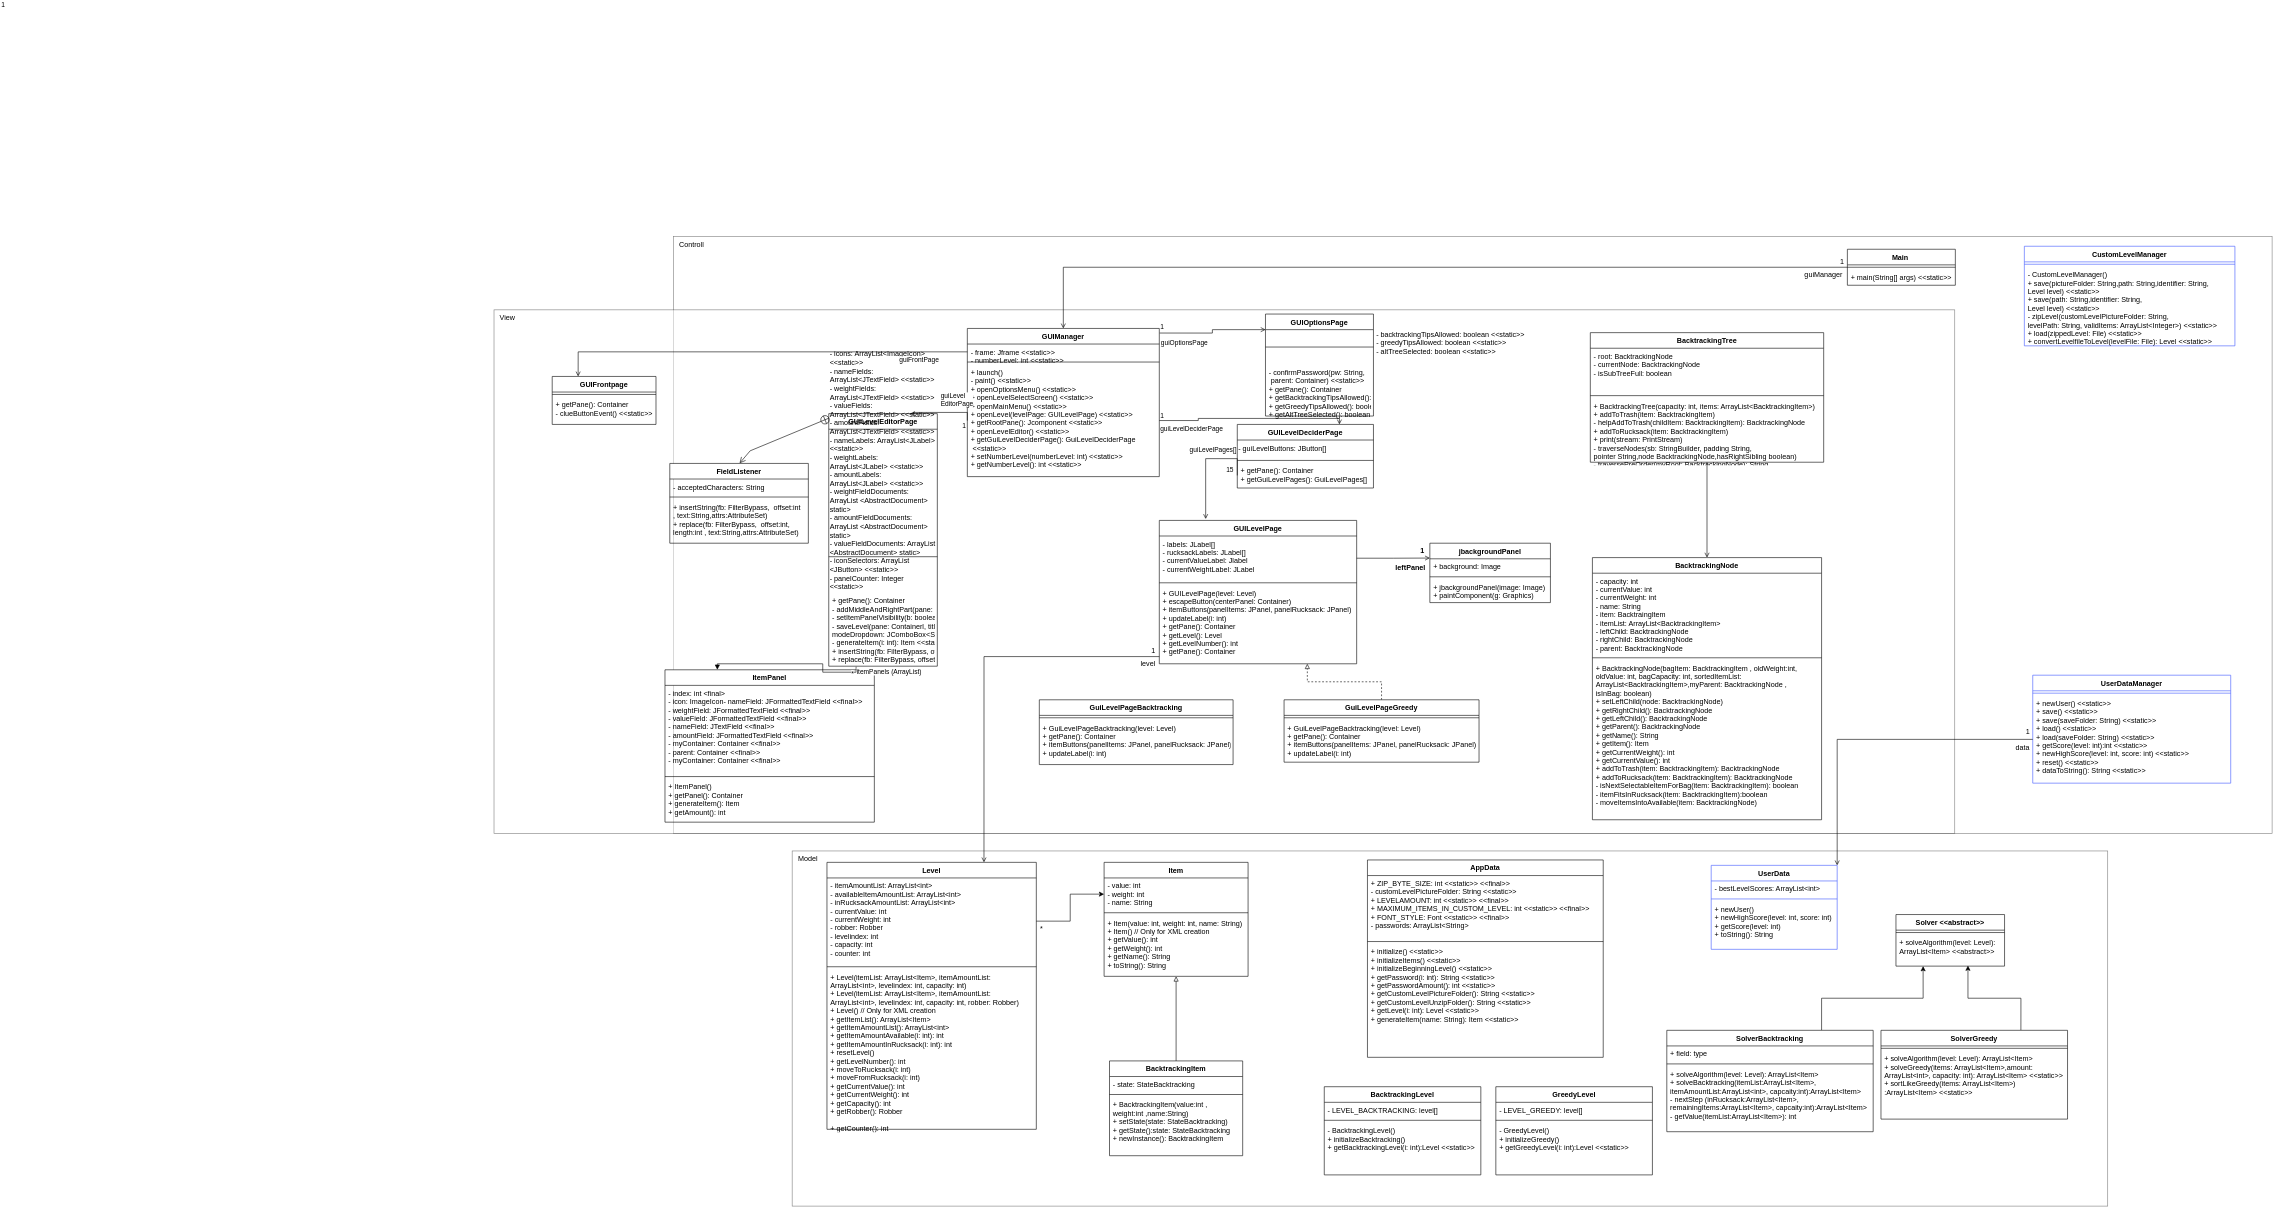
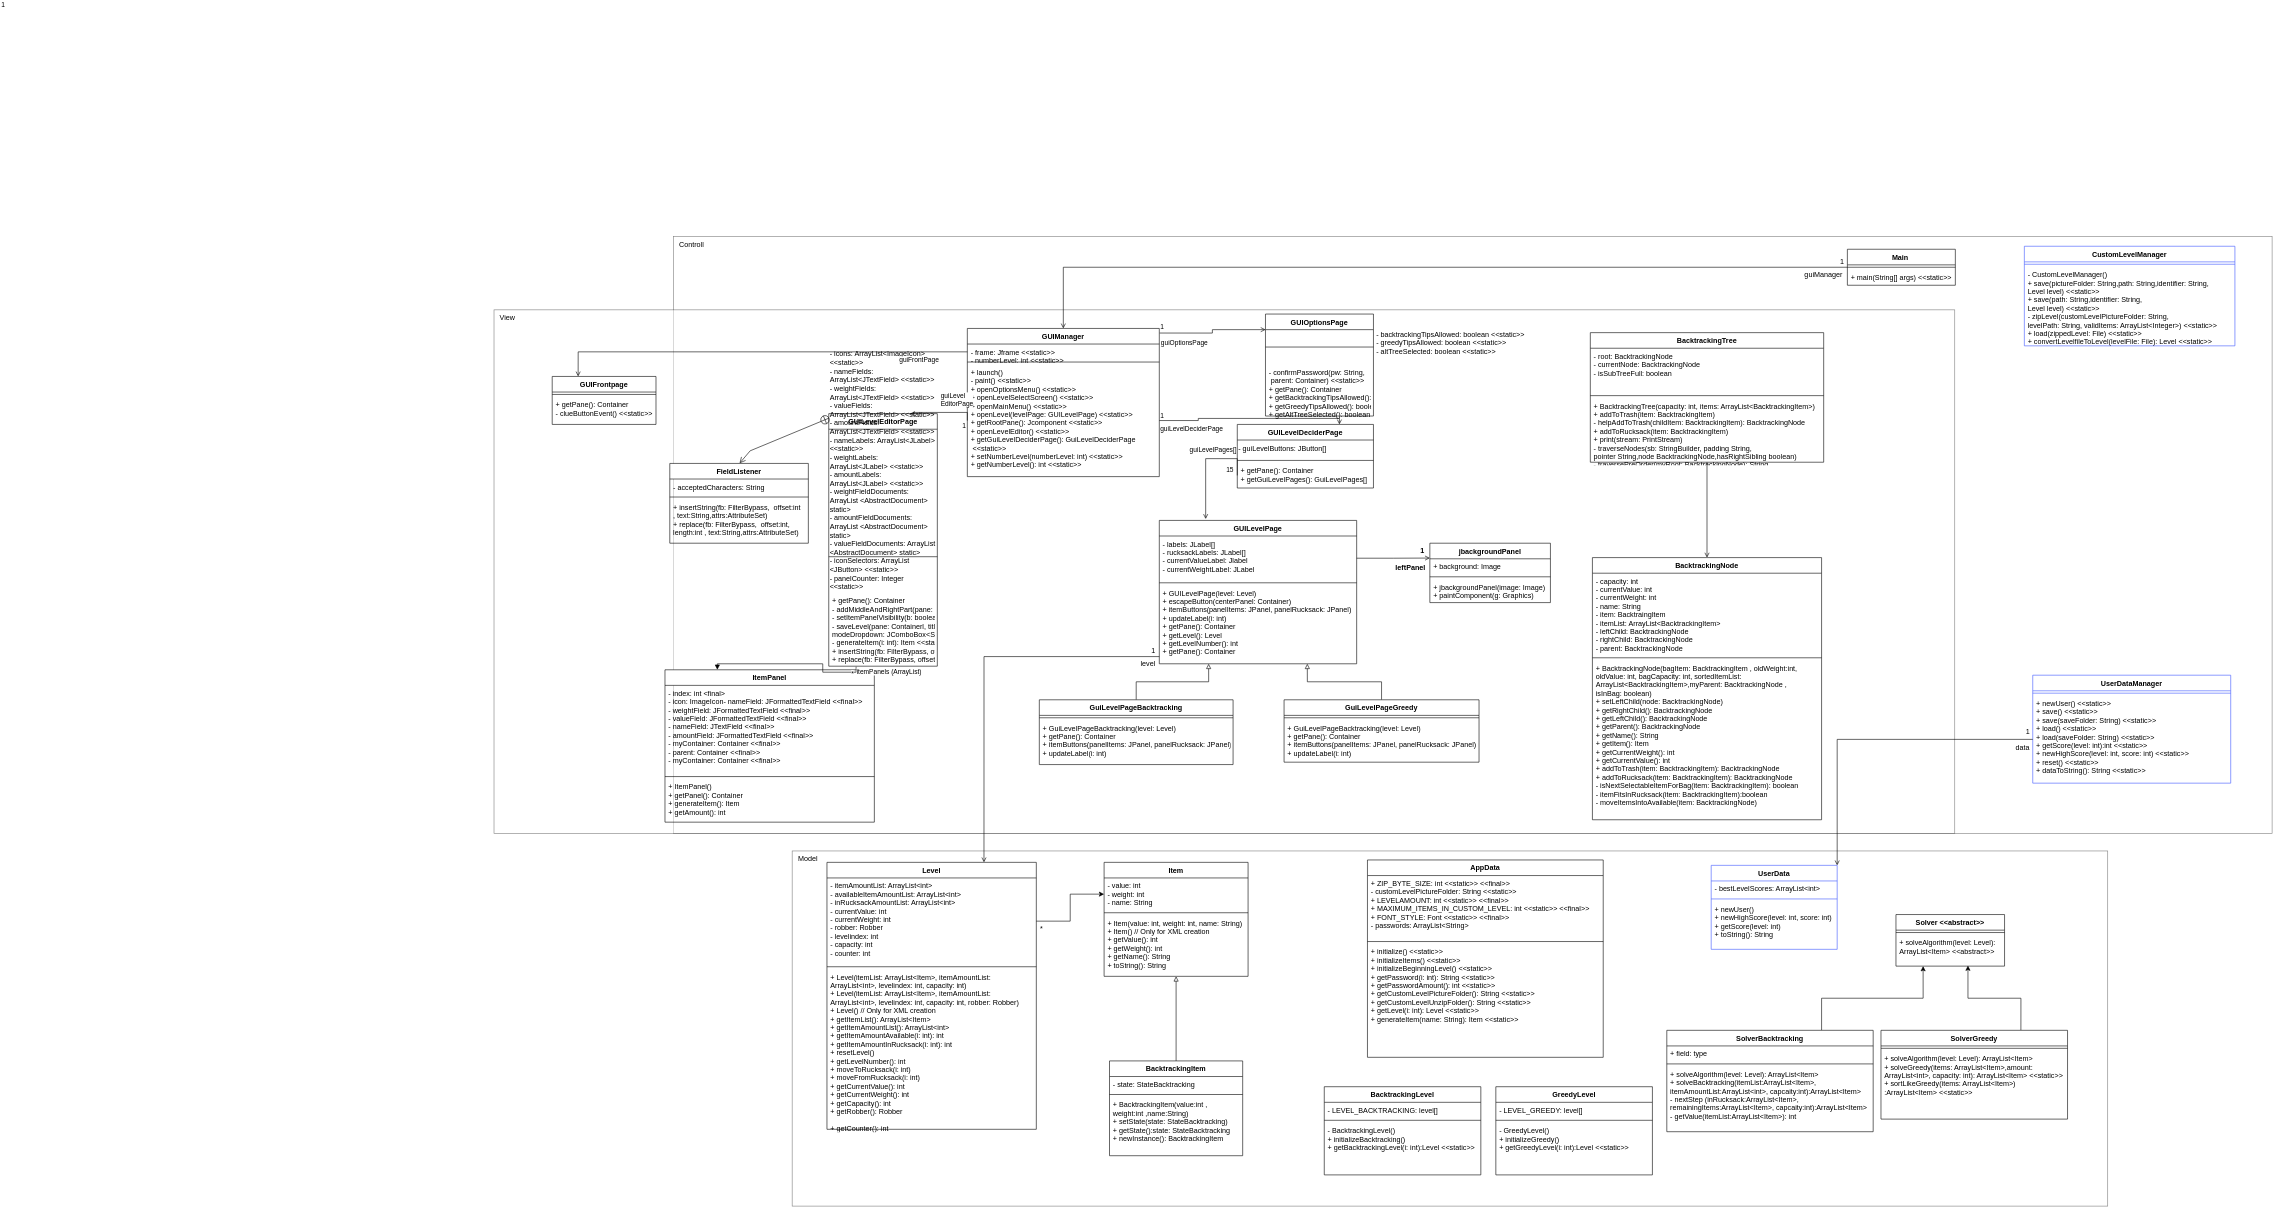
+ <mxCell id="52" style="edgeStyle=orthogonalEdgeStyle;rounded=0;orthogonalLoop=1;jettySize=auto;html=1;entryX=0.25;entryY=1;entryDx=0;entryDy=0;endArrow=block;endFill=0;" parent="1" source="53" target="101" edge="1"><mxGeometry relative="1" as="geometry" /></mxCell>
- <mxCell id="56" style="edgeStyle=orthogonalEdgeStyle;rounded=0;orthogonalLoop=1;jettySize=auto;html=1;entryX=0.75;entryY=1;entryDx=0;entryDy=0;endArrow=block;endFill=0;dashed=1;" parent="1" source="57" target="101" edge="1"><mxGeometry relative="1" as="geometry" /></mxCell>
+ <mxCell id="56" style="edgeStyle=orthogonalEdgeStyle;rounded=0;orthogonalLoop=1;jettySize=auto;html=1;entryX=0.75;entryY=1;entryDx=0;entryDy=0;endArrow=block;endFill=0;" parent="1" source="57" target="101" edge="1"><mxGeometry relative="1" as="geometry" /></mxCell>
